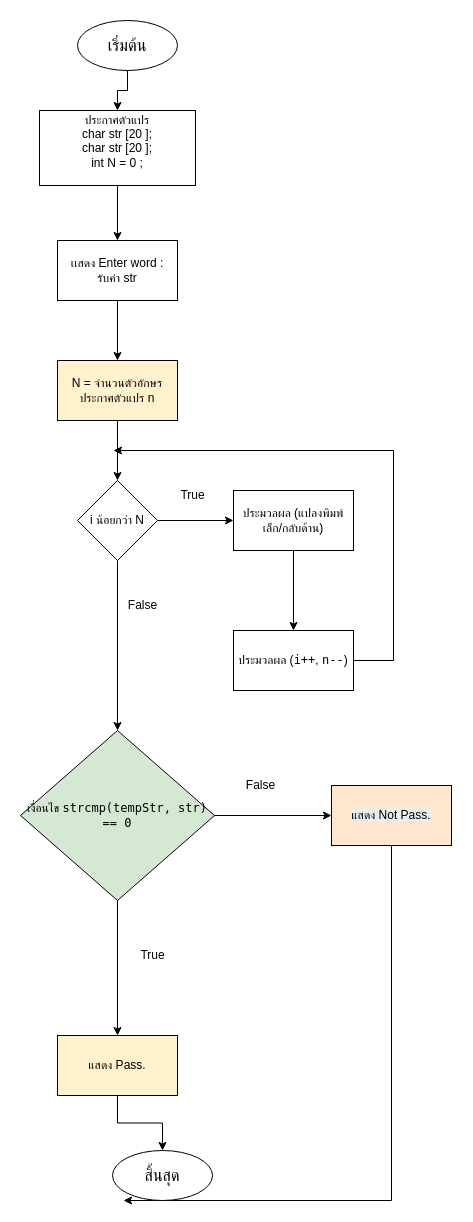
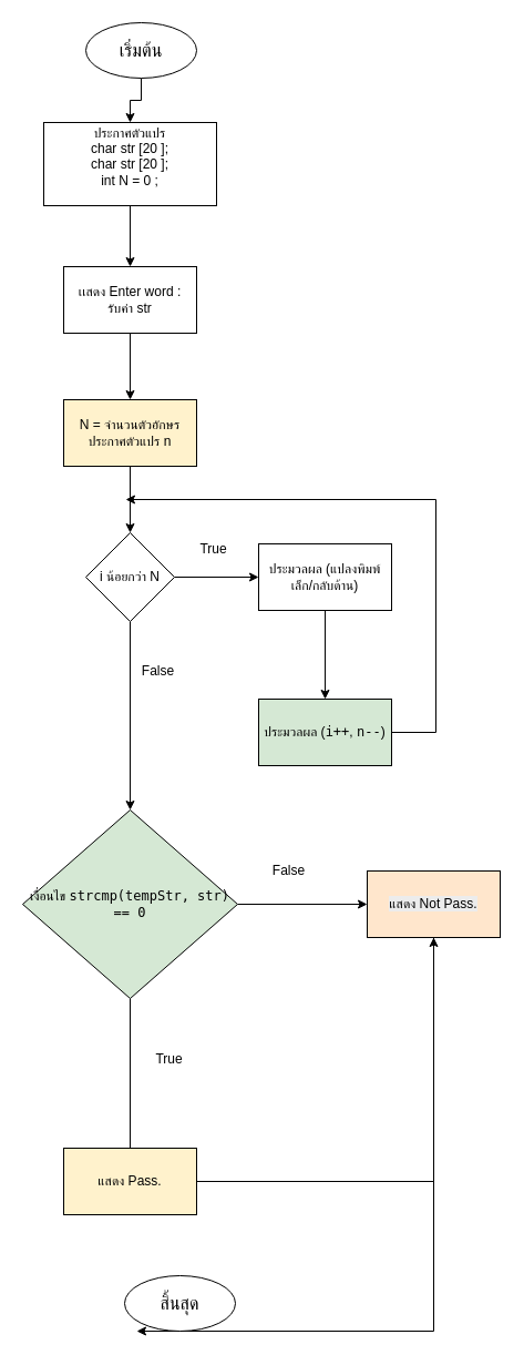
- <mxCell id="16" value="ประมวลผล (&lt;code&gt;i++&lt;/code&gt;, &lt;code&gt;n--&lt;/code&gt;)" style="whiteSpace=wrap;html=1;" vertex="1" parent="1"><mxGeometry x="233" y="630" width="120" height="60" as="geometry" /></mxCell>
+ <mxCell id="16" value="ประมวลผล (&lt;code&gt;i++&lt;/code&gt;, &lt;code&gt;n--&lt;/code&gt;)" style="whiteSpace=wrap;html=1;fillColor=#d5e8d4;" vertex="1" parent="1"><mxGeometry x="233" y="630" width="120" height="60" as="geometry" /></mxCell>
- <mxCell id="18" value="" style="edgeStyle=orthogonalEdgeStyle;rounded=0;orthogonalLoop=1;jettySize=auto;html=1;" edge="1" parent="1" source="20" target="22"><mxGeometry relative="1" as="geometry" /></mxCell>
+ <mxCell id="18" value="" style="edgeStyle=orthogonalEdgeStyle;rounded=0;orthogonalLoop=1;jettySize=auto;html=1;endArrow=none;" edge="1" parent="1" source="20" target="22"><mxGeometry relative="1" as="geometry" /></mxCell>
- <mxCell id="21" value="" style="edgeStyle=orthogonalEdgeStyle;rounded=0;orthogonalLoop=1;jettySize=auto;html=1;" edge="1" parent="1" source="22" target="25"><mxGeometry relative="1" as="geometry" /></mxCell>
+ <mxCell id="21" value="" style="edgeStyle=orthogonalEdgeStyle;rounded=0;orthogonalLoop=1;jettySize=auto;html=1;" edge="1" parent="1" source="22" target="24"><mxGeometry relative="1" as="geometry" /></mxCell>
